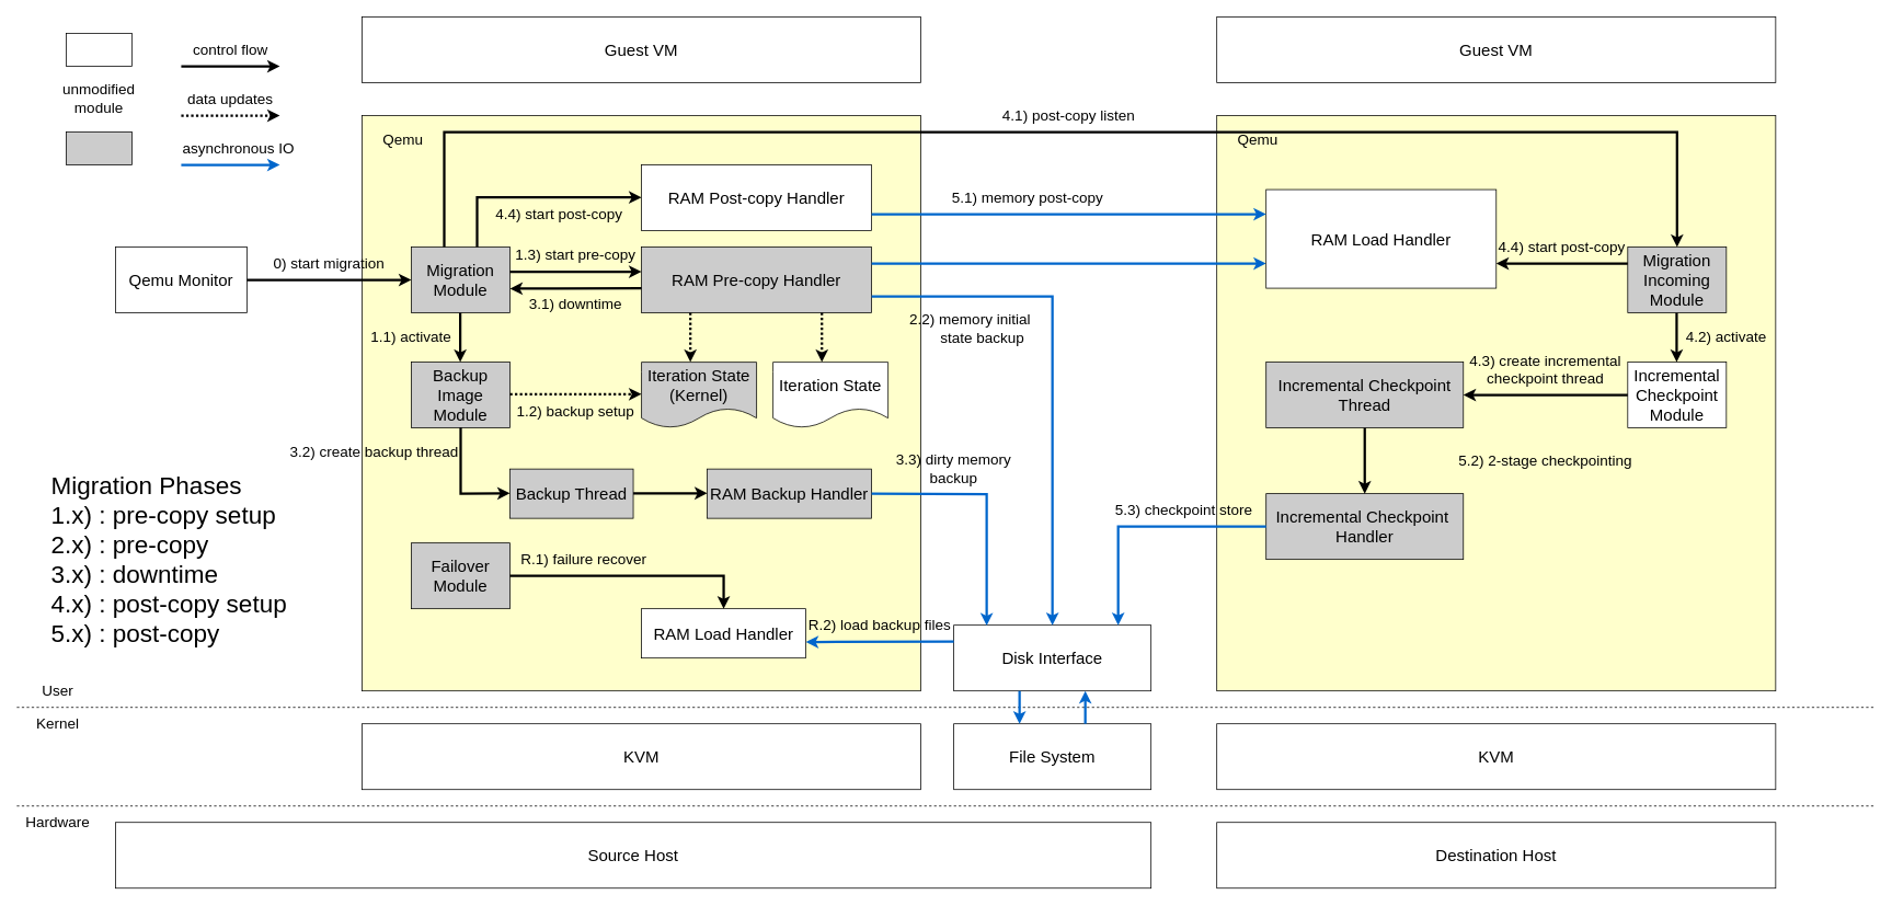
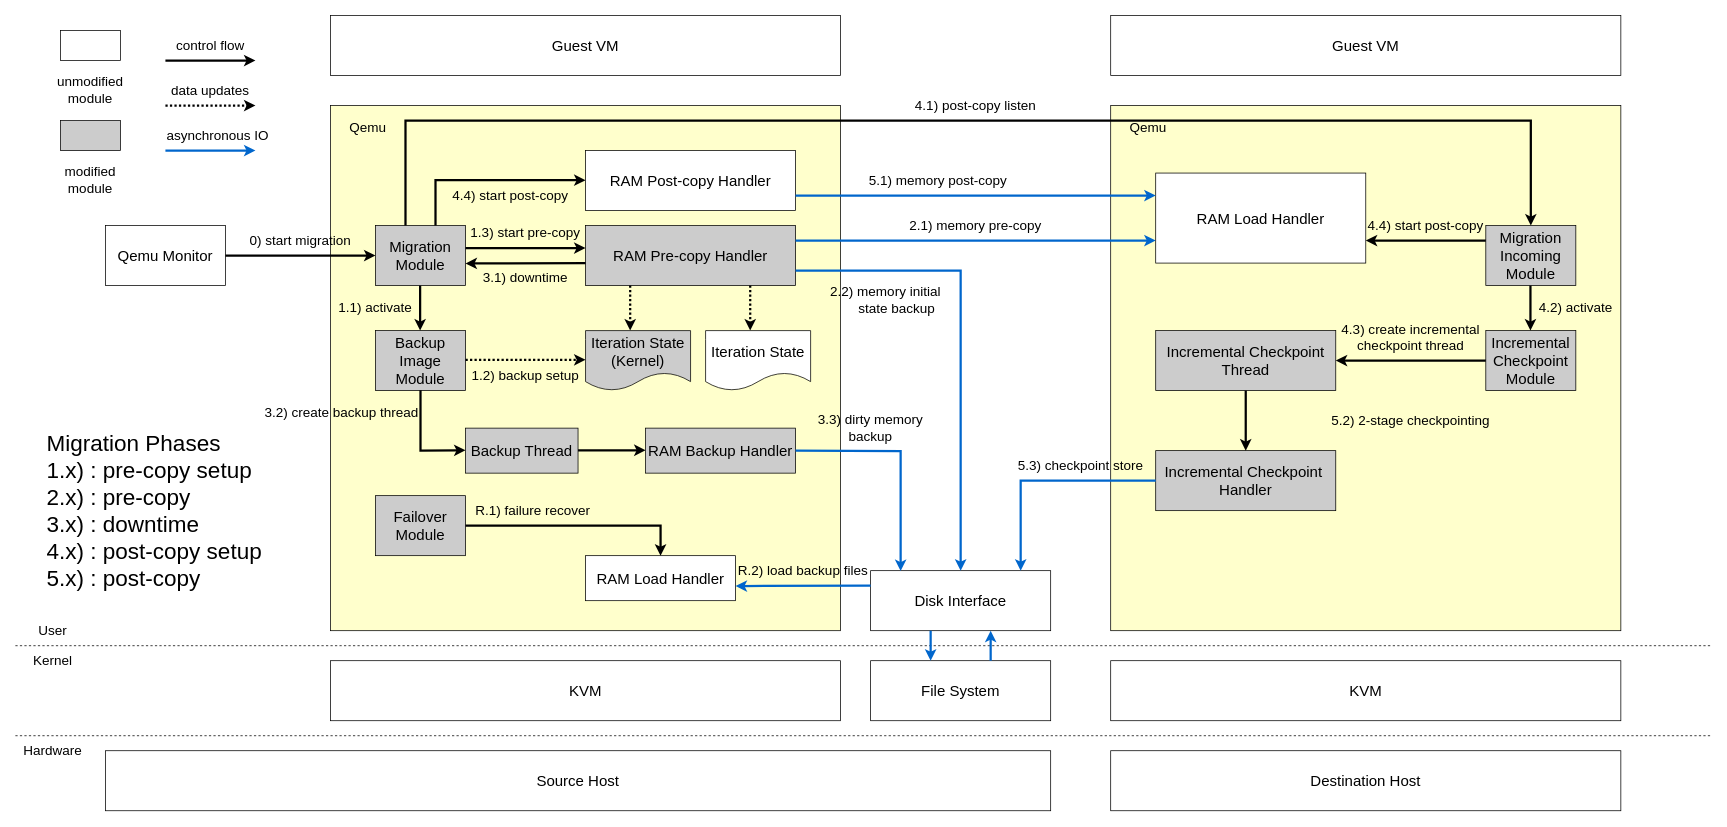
+ <mxCell id="83" value="&lt;span style=&quot;font-size: 18px;&quot;&gt;modified module&lt;/span&gt;" style="text;html=1;strokeColor=none;fillColor=none;align=center;verticalAlign=middle;whiteSpace=wrap;rounded=0;" parent="1" vertex="1"><mxGeometry x="60" y="220" width="120" height="40" as="geometry" /></mxCell>
+ <mxCell id="24" value="&lt;font style=&quot;font-size: 18px;&quot;&gt;2.1) memory pre-copy&lt;/font&gt;" style="text;html=1;strokeColor=none;fillColor=none;align=center;verticalAlign=middle;whiteSpace=wrap;rounded=0;" parent="1" vertex="1"><mxGeometry x="1200" y="280" width="200" height="40" as="geometry" /></mxCell>
- <mxCell id="56" value="&lt;font style=&quot;font-size: 20px;&quot;&gt;Incremental Checkpoint&lt;br style=&quot;font-size: 20px;&quot;&gt;Module&lt;/font&gt;" style="rounded=0;whiteSpace=wrap;html=1;fillColor=#ffffff;fontSize=20;" parent="1" vertex="1"><mxGeometry x="1980" y="440" width="120" height="80" as="geometry" /></mxCell>
+ <mxCell id="56" value="&lt;font style=&quot;font-size: 20px;&quot;&gt;Incremental Checkpoint&lt;br style=&quot;font-size: 20px;&quot;&gt;Module&lt;/font&gt;" style="rounded=0;whiteSpace=wrap;html=1;fillColor=#CCCCCC;fontSize=20;" parent="1" vertex="1"><mxGeometry x="1980" y="440" width="120" height="80" as="geometry" /></mxCell>
